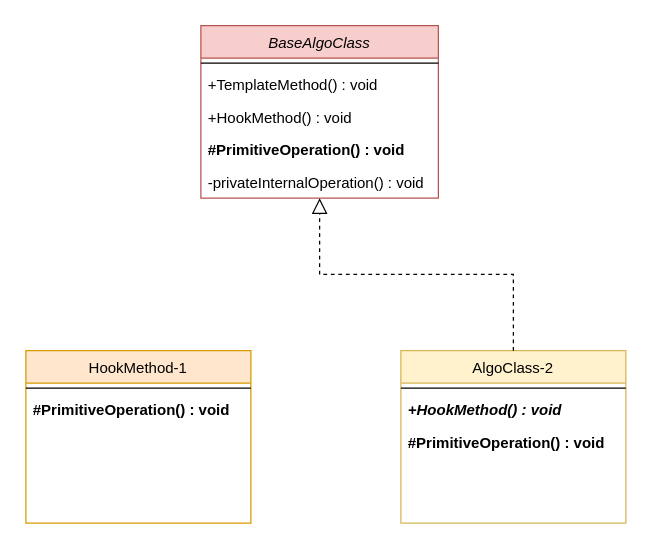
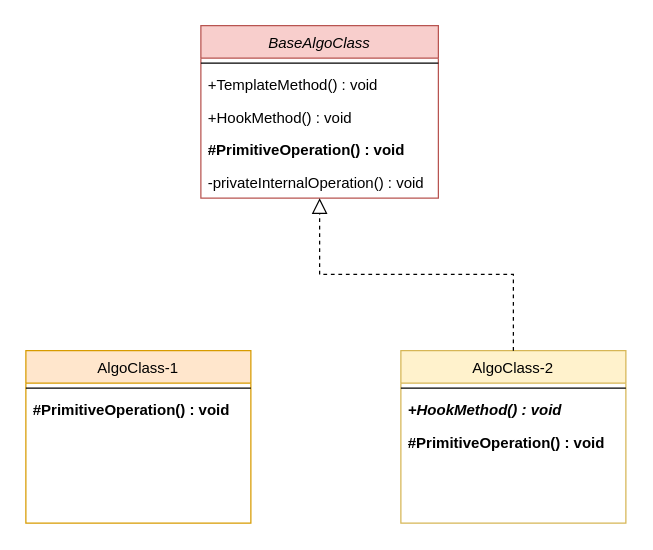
- <mxCell id="8" value="HookMethod-1" style="swimlane;fontStyle=0;align=center;verticalAlign=top;childLayout=stackLayout;horizontal=1;startSize=26;horizontalStack=0;resizeParent=1;resizeLast=0;collapsible=1;marginBottom=0;rounded=0;shadow=0;strokeWidth=1;fillColor=#ffe6cc;strokeColor=#d79b00;" parent="1" vertex="1"><mxGeometry x="20" y="280" width="180" height="138" as="geometry"><mxRectangle x="130" y="380" width="160" height="26" as="alternateBounds" /></mxGeometry></mxCell>
+ <mxCell id="8" value="AlgoClass-1" style="swimlane;fontStyle=0;align=center;verticalAlign=top;childLayout=stackLayout;horizontal=1;startSize=26;horizontalStack=0;resizeParent=1;resizeLast=0;collapsible=1;marginBottom=0;rounded=0;shadow=0;strokeWidth=1;fillColor=#ffe6cc;strokeColor=#d79b00;" parent="1" vertex="1"><mxGeometry x="20" y="280" width="180" height="138" as="geometry"><mxRectangle x="130" y="380" width="160" height="26" as="alternateBounds" /></mxGeometry></mxCell>
